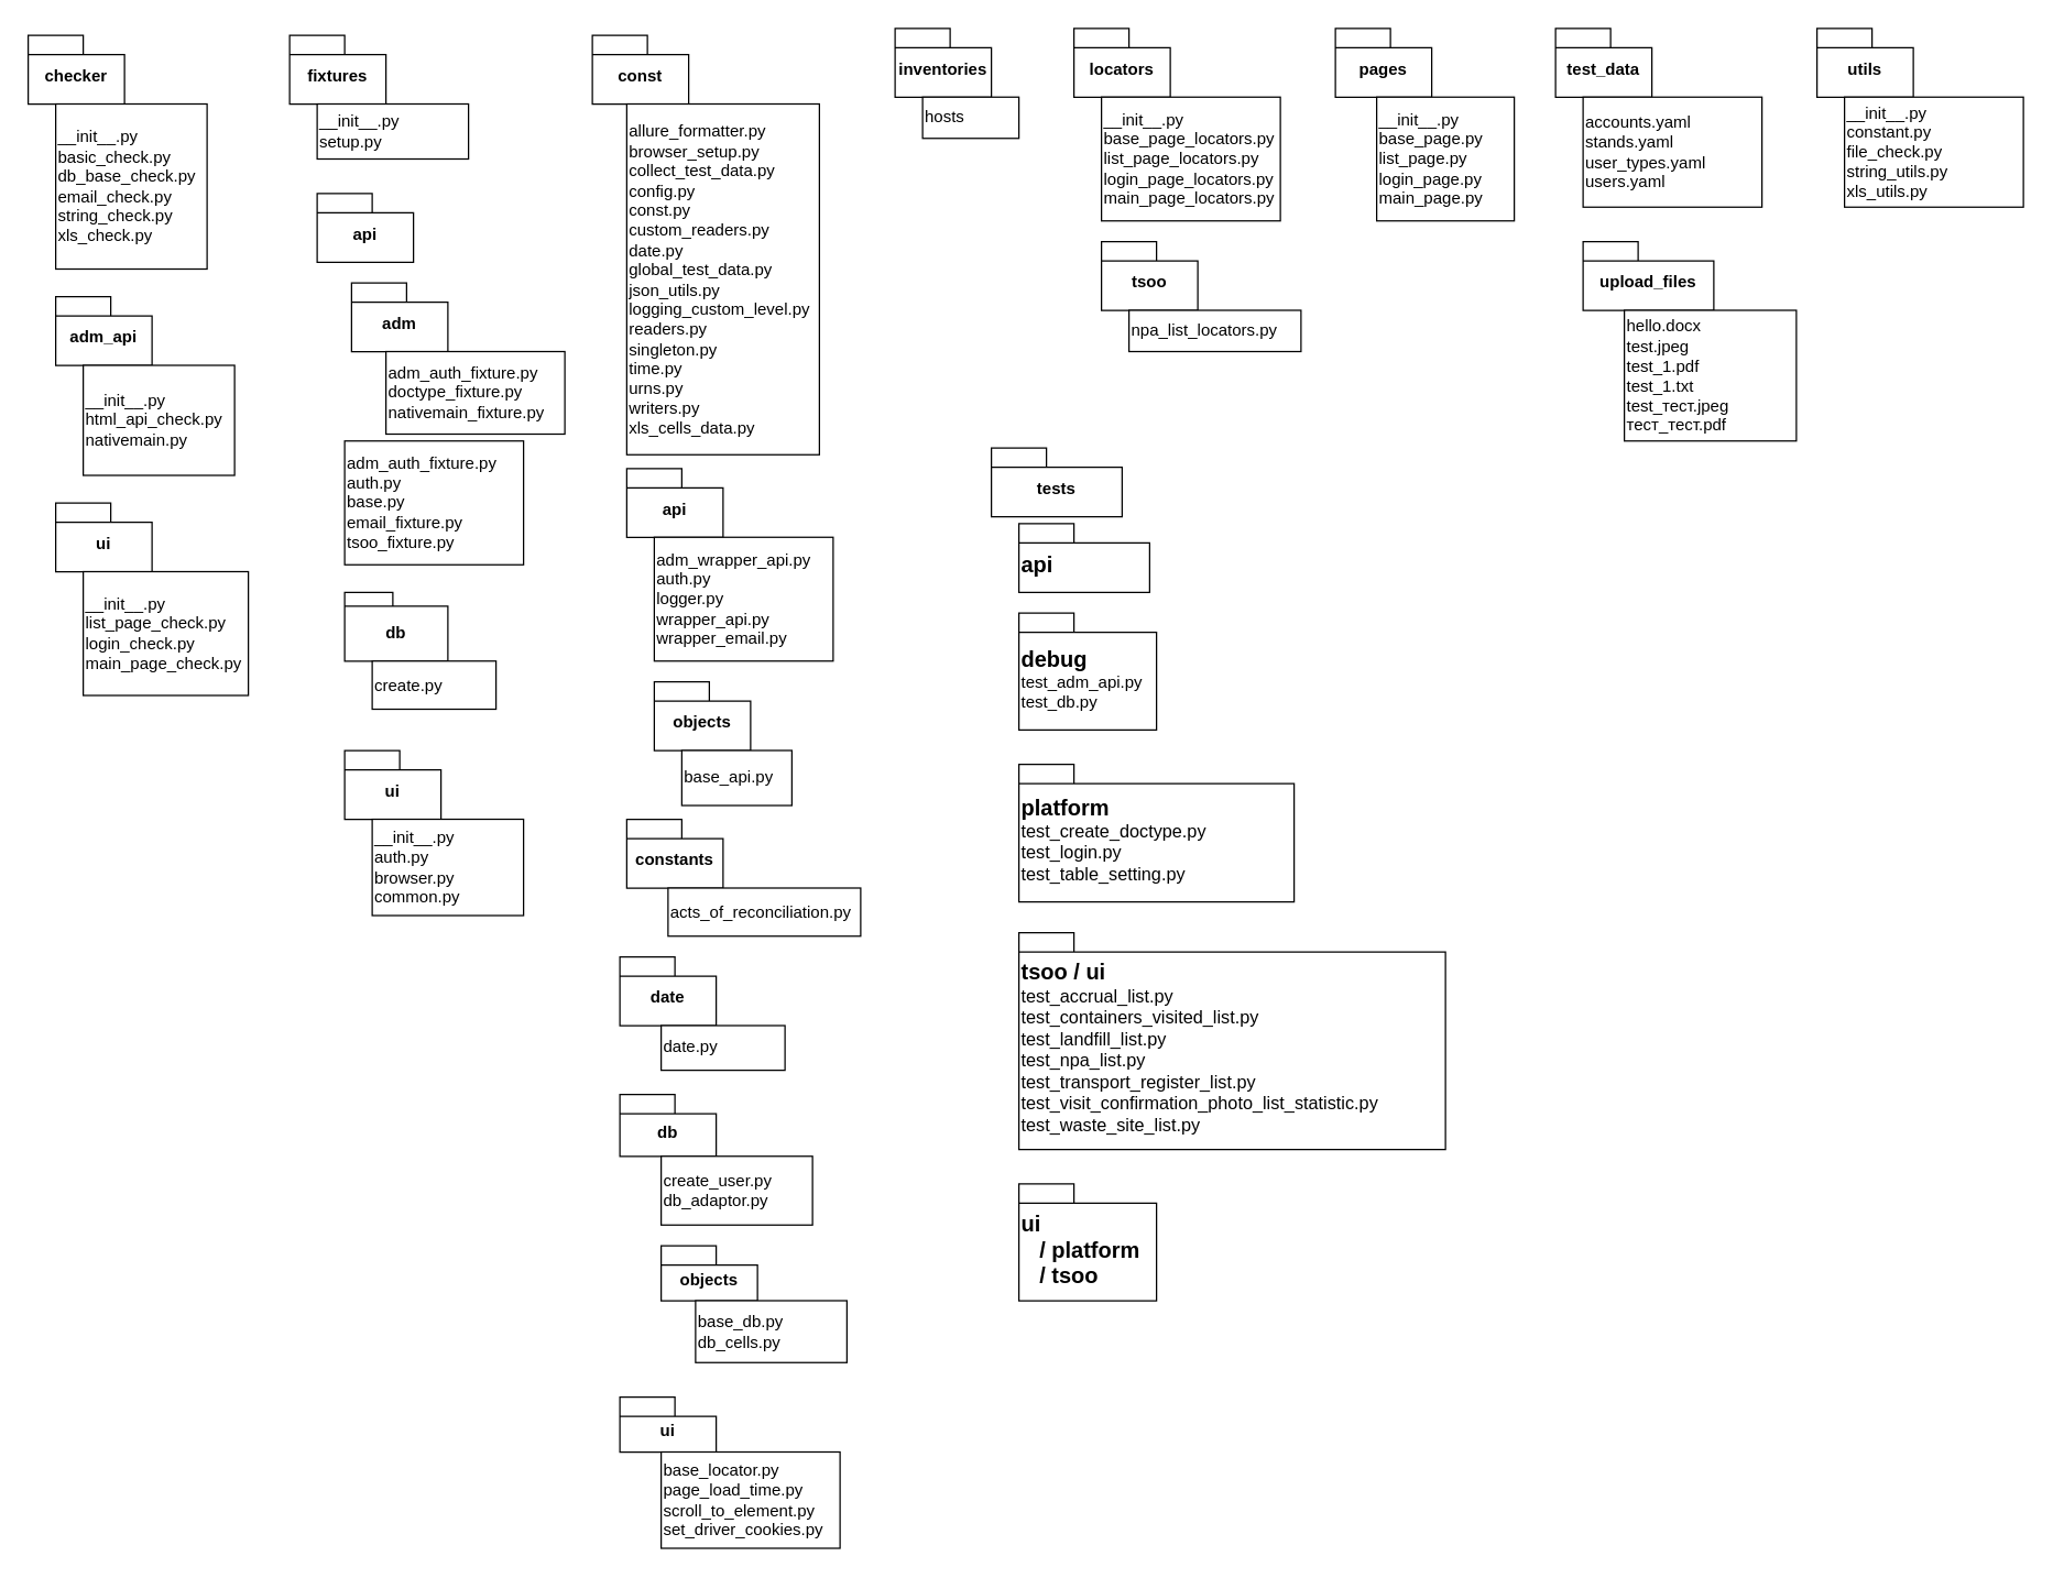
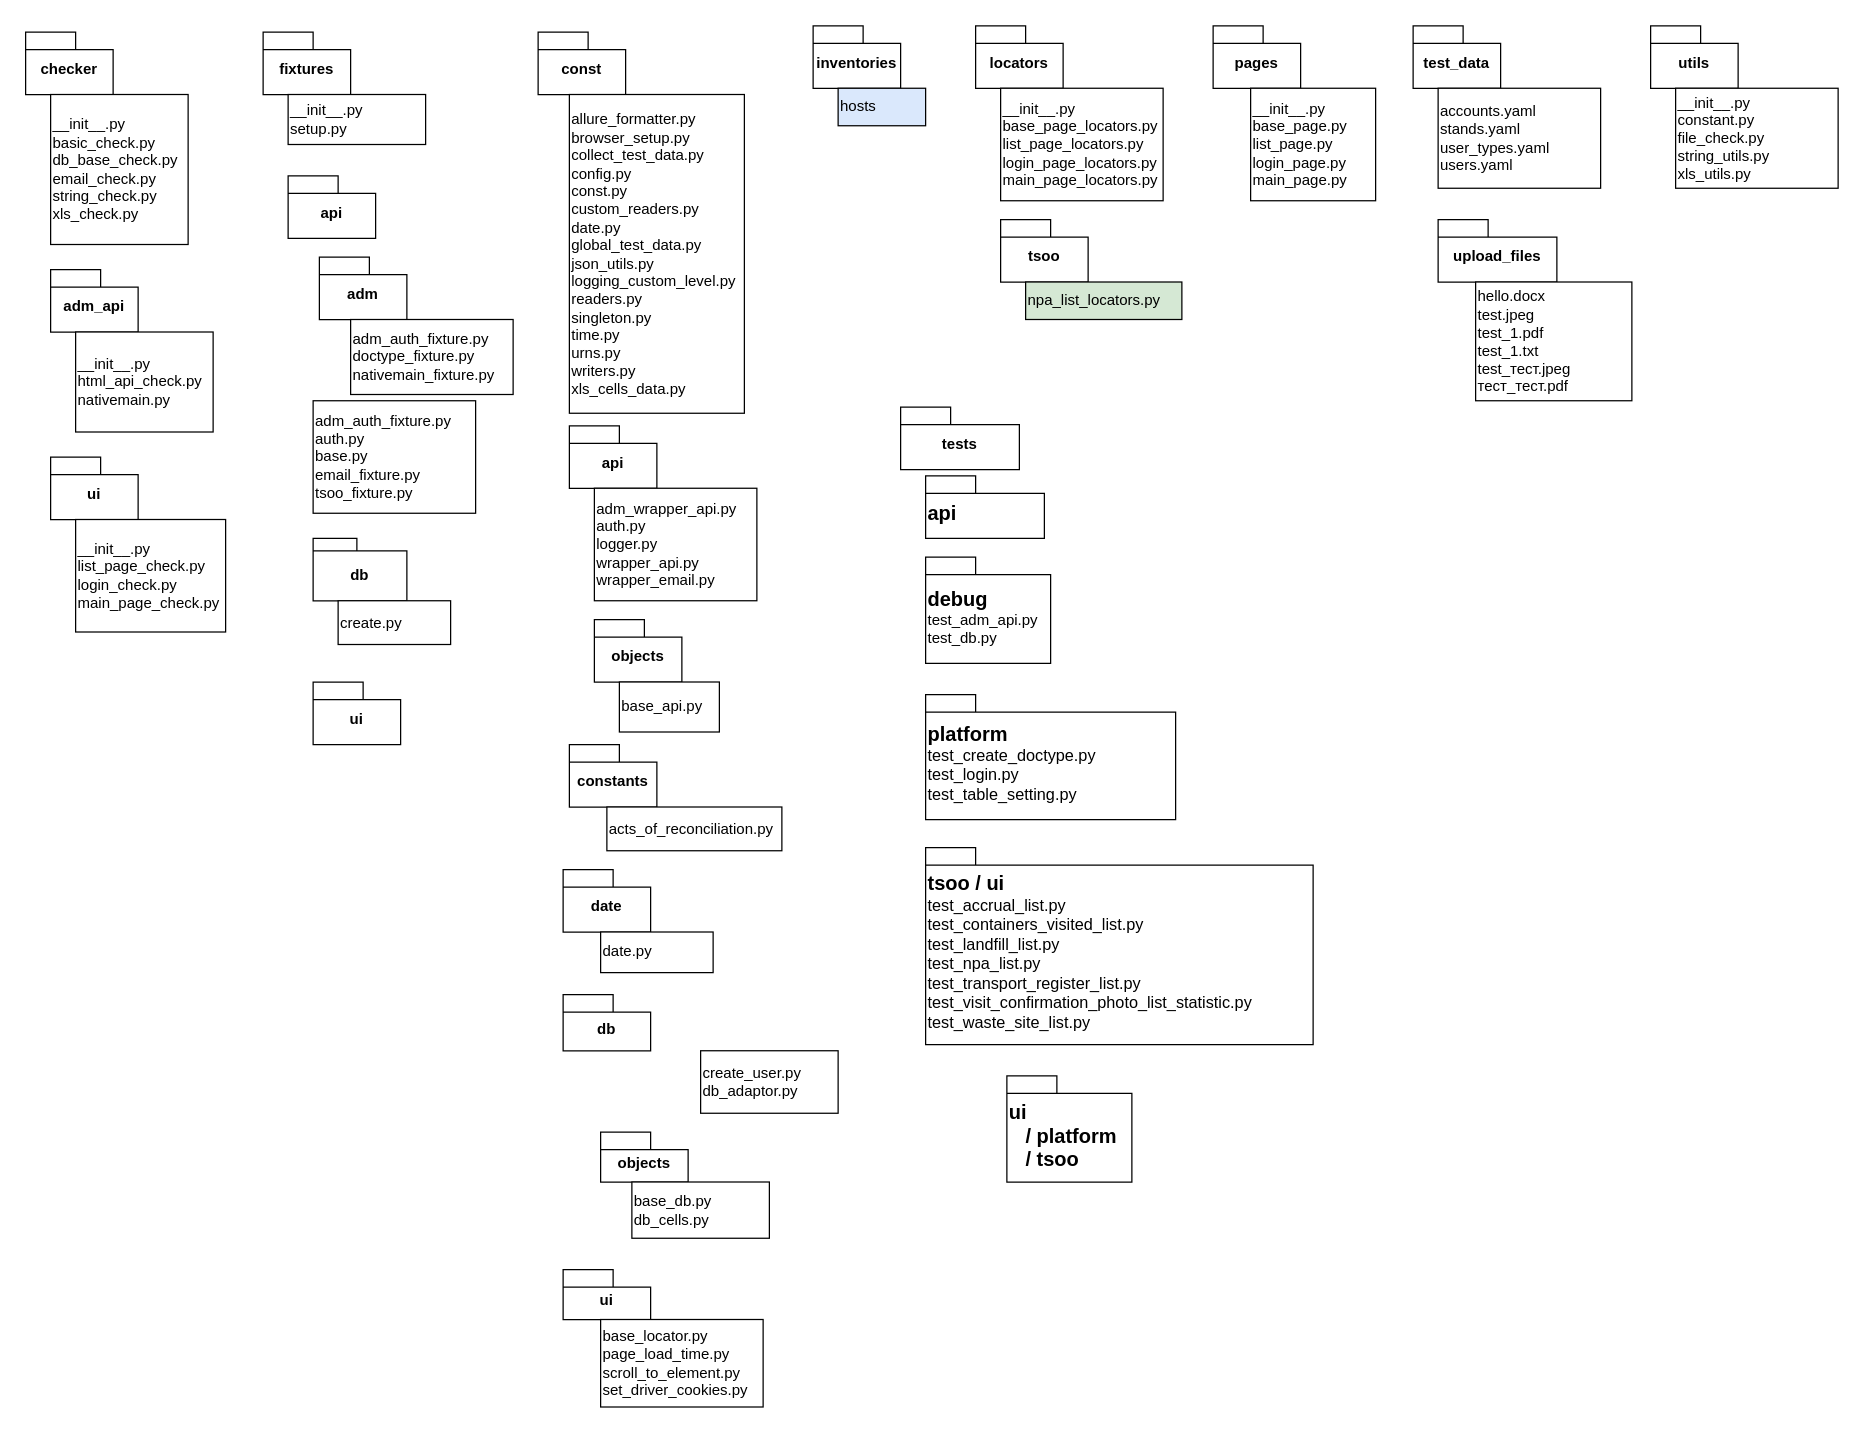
- <mxCell id="35" value="hosts" style="html=1;whiteSpace=wrap;align=left;" vertex="1" parent="1"><mxGeometry x="670" y="70" width="70" height="30" as="geometry" /></mxCell>
+ <mxCell id="35" value="hosts" style="html=1;whiteSpace=wrap;align=left;fillColor=#dae8fc;" vertex="1" parent="1"><mxGeometry x="670" y="70" width="70" height="30" as="geometry" /></mxCell>
- <mxCell id="38" value="npa_list_locators.py" style="html=1;whiteSpace=wrap;align=left;" vertex="1" parent="1"><mxGeometry x="820" y="225" width="125" height="30" as="geometry" /></mxCell>
+ <mxCell id="38" value="npa_list_locators.py" style="html=1;whiteSpace=wrap;align=left;fillColor=#d5e8d4;" vertex="1" parent="1"><mxGeometry x="820" y="225" width="125" height="30" as="geometry" /></mxCell>
- <mxCell id="17" value="&lt;div&gt;__init__.py&lt;/div&gt;&lt;div&gt;auth.py&lt;/div&gt;&lt;div&gt;browser.py&lt;/div&gt;&lt;div&gt;common.py&lt;/div&gt;" style="html=1;whiteSpace=wrap;align=left;" vertex="1" parent="1"><mxGeometry x="270" y="595" width="110" height="70" as="geometry" /></mxCell>
- <mxCell id="30" value="&lt;div&gt;create_user.py&lt;/div&gt;&lt;div&gt;db_adaptor.py&lt;/div&gt;" style="html=1;whiteSpace=wrap;align=left;" vertex="1" parent="1"><mxGeometry x="480" y="840" width="110" height="50" as="geometry" /></mxCell>
+ <mxCell id="30" value="&lt;div&gt;create_user.py&lt;/div&gt;&lt;div&gt;db_adaptor.py&lt;/div&gt;" style="html=1;whiteSpace=wrap;align=left;" vertex="1" parent="1"><mxGeometry x="560" y="840" width="110" height="50" as="geometry" /></mxCell>
- <mxCell id="53" value="&lt;div style=&quot;font-size: 16px;&quot;&gt;&lt;font style=&quot;font-size: 16px;&quot;&gt;ui&lt;/font&gt;&lt;/div&gt;&lt;div style=&quot;font-size: 16px;&quot;&gt;&lt;font style=&quot;font-size: 16px;&quot;&gt;&amp;nbsp; &amp;nbsp;/ platform&lt;/font&gt;&lt;/div&gt;&lt;div style=&quot;font-size: 16px;&quot;&gt;&lt;font style=&quot;font-size: 16px;&quot;&gt;&amp;nbsp; &amp;nbsp;/ tsoo&lt;/font&gt;&lt;/div&gt;" style="shape=folder;fontStyle=1;spacingTop=10;tabWidth=40;tabHeight=14;tabPosition=left;html=1;whiteSpace=wrap;align=left;" vertex="1" parent="1"><mxGeometry x="740" y="860" width="100" height="85" as="geometry" /></mxCell>
+ <mxCell id="53" value="&lt;div style=&quot;font-size: 16px;&quot;&gt;&lt;font style=&quot;font-size: 16px;&quot;&gt;ui&lt;/font&gt;&lt;/div&gt;&lt;div style=&quot;font-size: 16px;&quot;&gt;&lt;font style=&quot;font-size: 16px;&quot;&gt;&amp;nbsp; &amp;nbsp;/ platform&lt;/font&gt;&lt;/div&gt;&lt;div style=&quot;font-size: 16px;&quot;&gt;&lt;font style=&quot;font-size: 16px;&quot;&gt;&amp;nbsp; &amp;nbsp;/ tsoo&lt;/font&gt;&lt;/div&gt;" style="shape=folder;fontStyle=1;spacingTop=10;tabWidth=40;tabHeight=14;tabPosition=left;html=1;whiteSpace=wrap;align=left;" vertex="1" parent="1"><mxGeometry x="805" y="860" width="100" height="85" as="geometry" /></mxCell>
